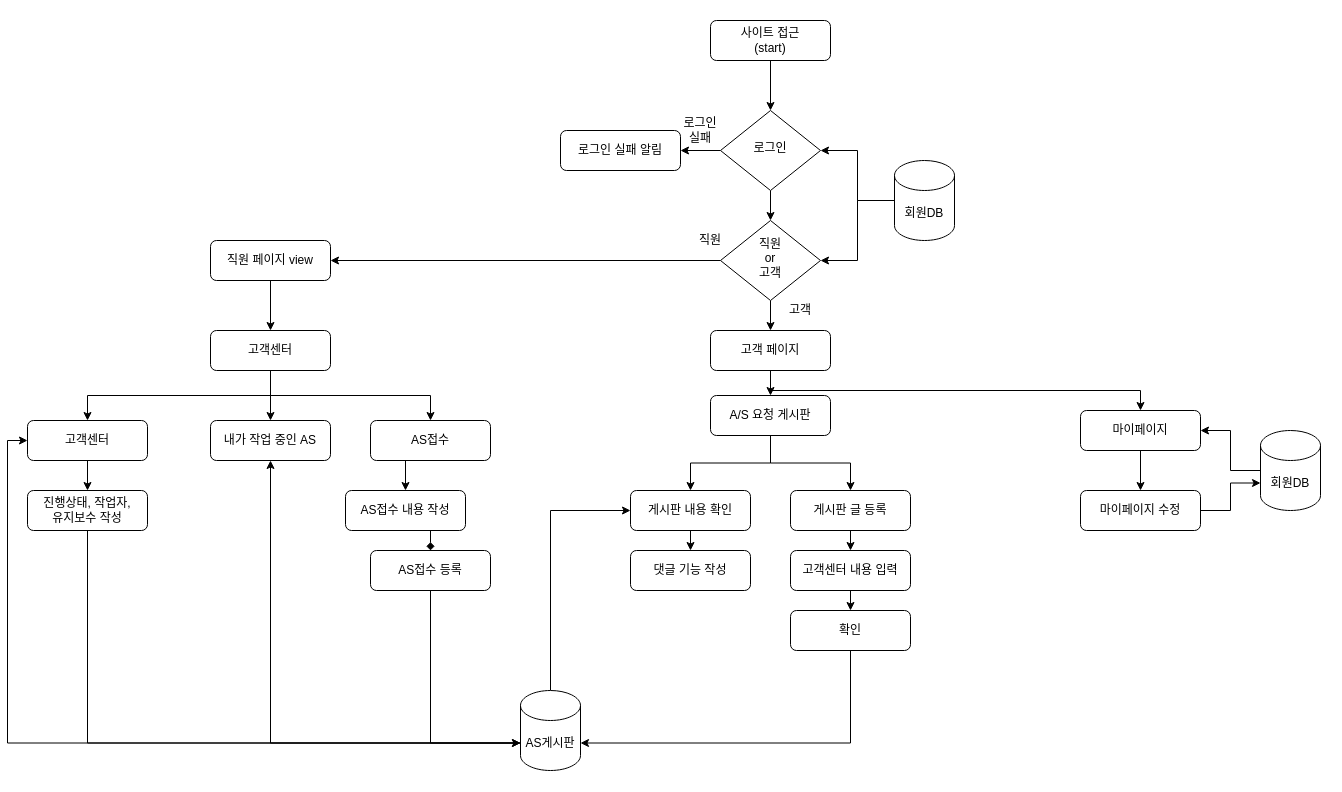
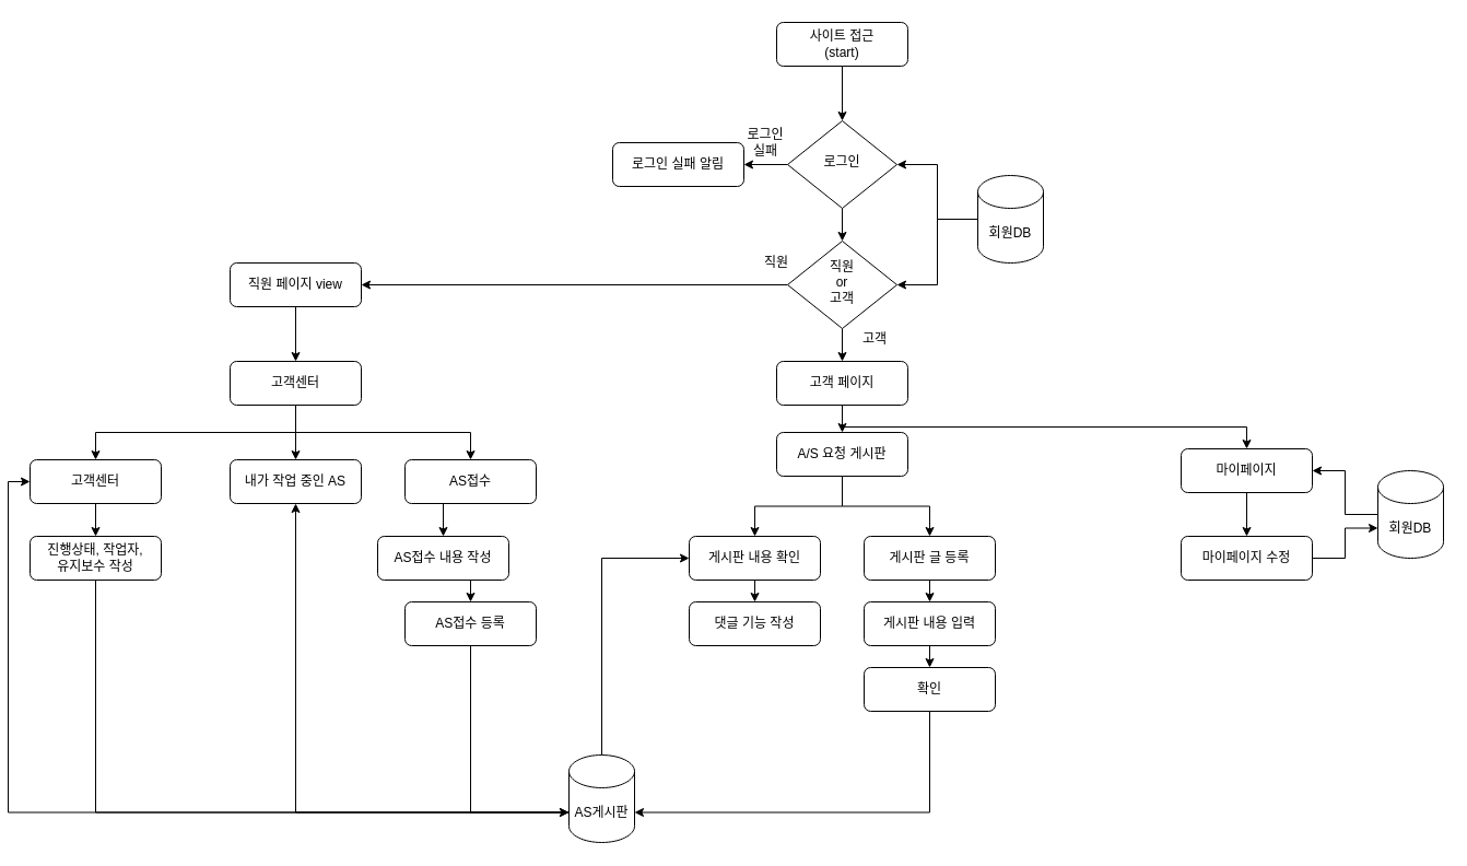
- <mxCell id="53" style="edgeStyle=orthogonalEdgeStyle;rounded=0;orthogonalLoop=1;jettySize=auto;html=1;exitX=0.5;exitY=1;exitDx=0;exitDy=0;entryX=0.5;entryY=0;entryDx=0;entryDy=0;endArrow=diamond;" edge="1" parent="1" source="54" target="56"><mxGeometry relative="1" as="geometry" /></mxCell>
+ <mxCell id="53" style="edgeStyle=orthogonalEdgeStyle;rounded=0;orthogonalLoop=1;jettySize=auto;html=1;exitX=0.5;exitY=1;exitDx=0;exitDy=0;entryX=0.5;entryY=0;entryDx=0;entryDy=0;" edge="1" parent="1" source="54" target="56"><mxGeometry relative="1" as="geometry" /></mxCell>
- <mxCell id="32" value="고객센터 내용 입력" style="rounded=1;whiteSpace=wrap;html=1;fontSize=12;glass=0;strokeWidth=1;shadow=0;" parent="1" vertex="1"><mxGeometry x="783" y="550" width="120" height="40" as="geometry" /></mxCell>
+ <mxCell id="32" value="게시판 내용 입력" style="rounded=1;whiteSpace=wrap;html=1;fontSize=12;glass=0;strokeWidth=1;shadow=0;" parent="1" vertex="1"><mxGeometry x="783" y="550" width="120" height="40" as="geometry" /></mxCell>
